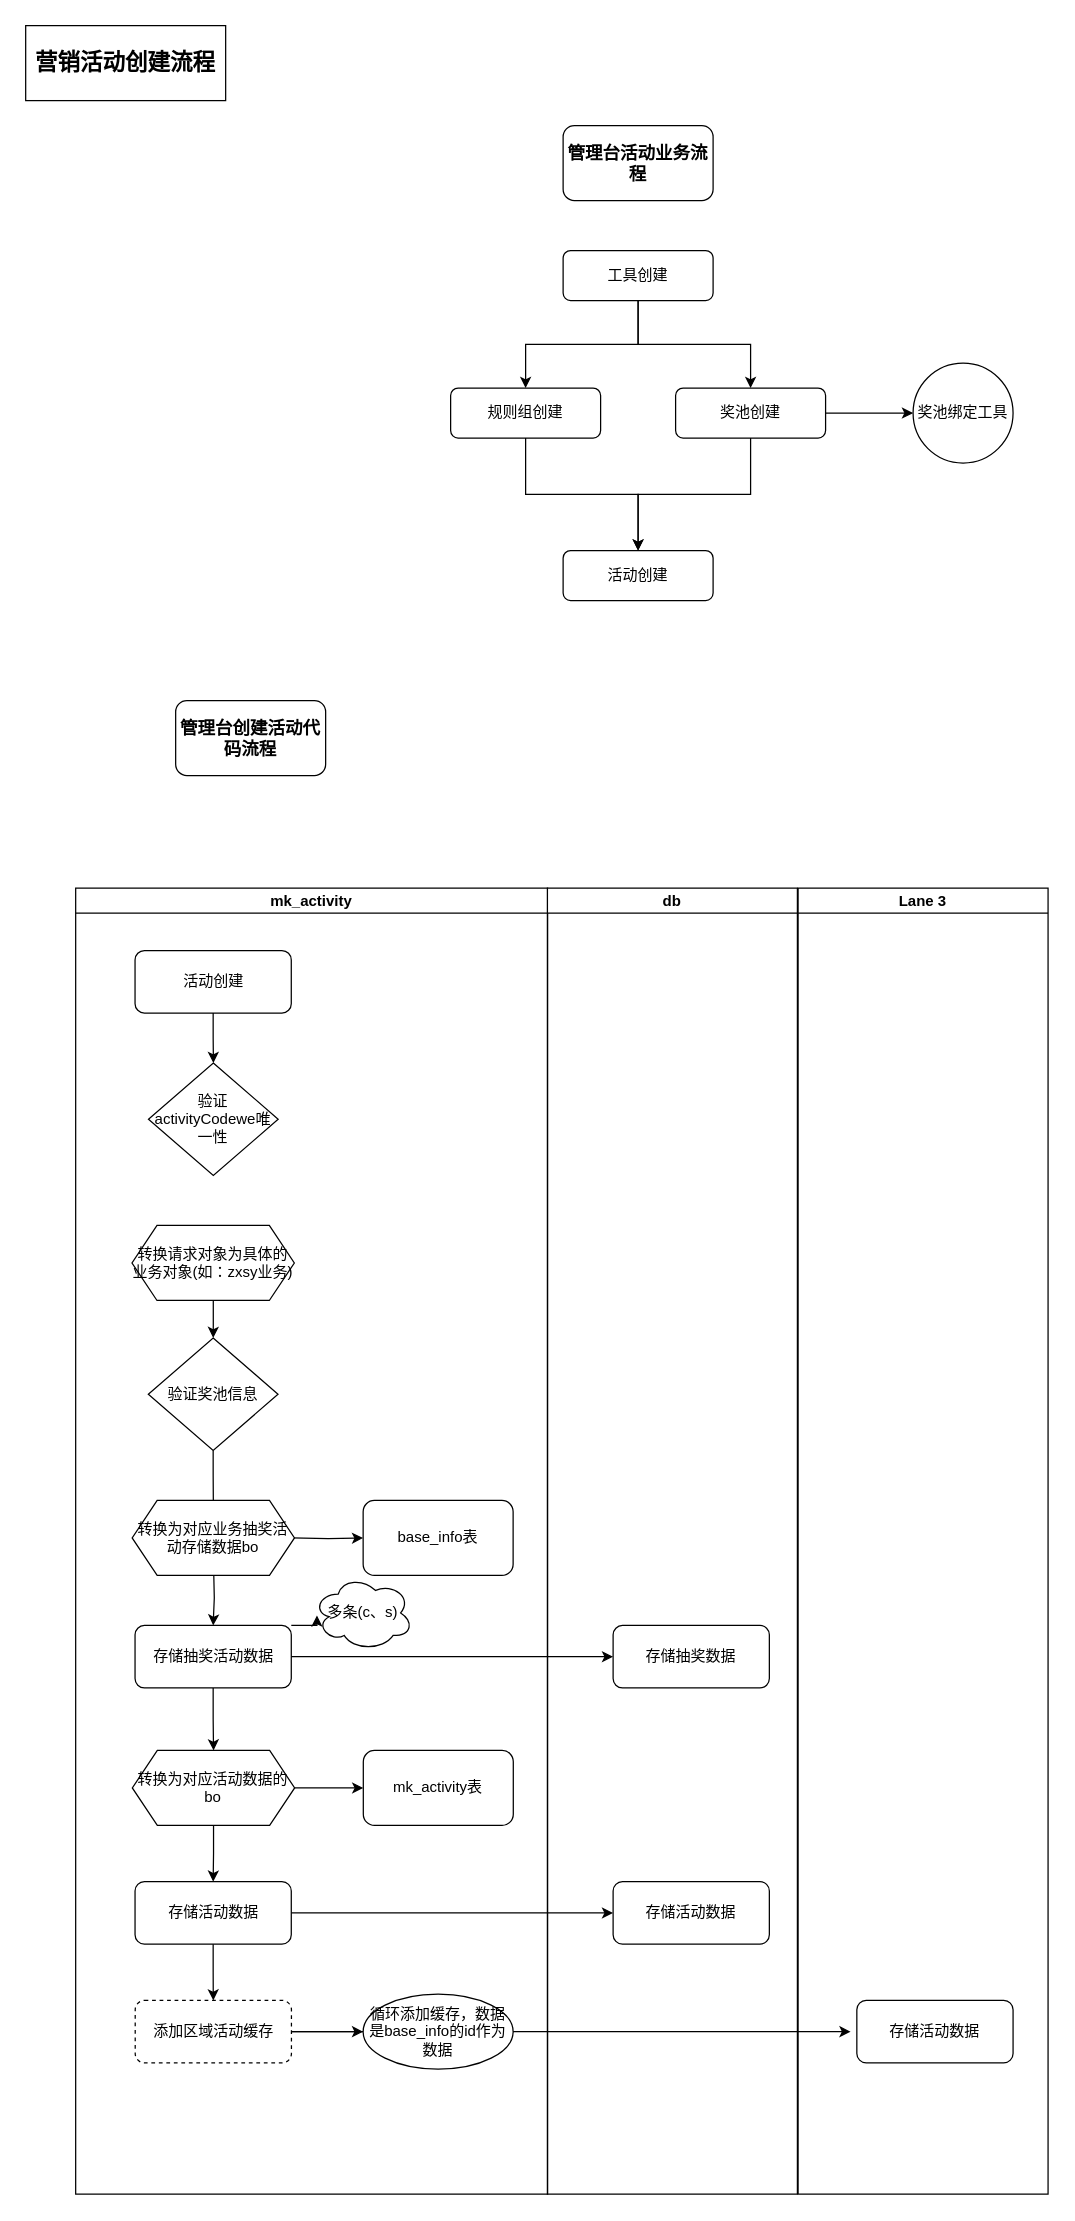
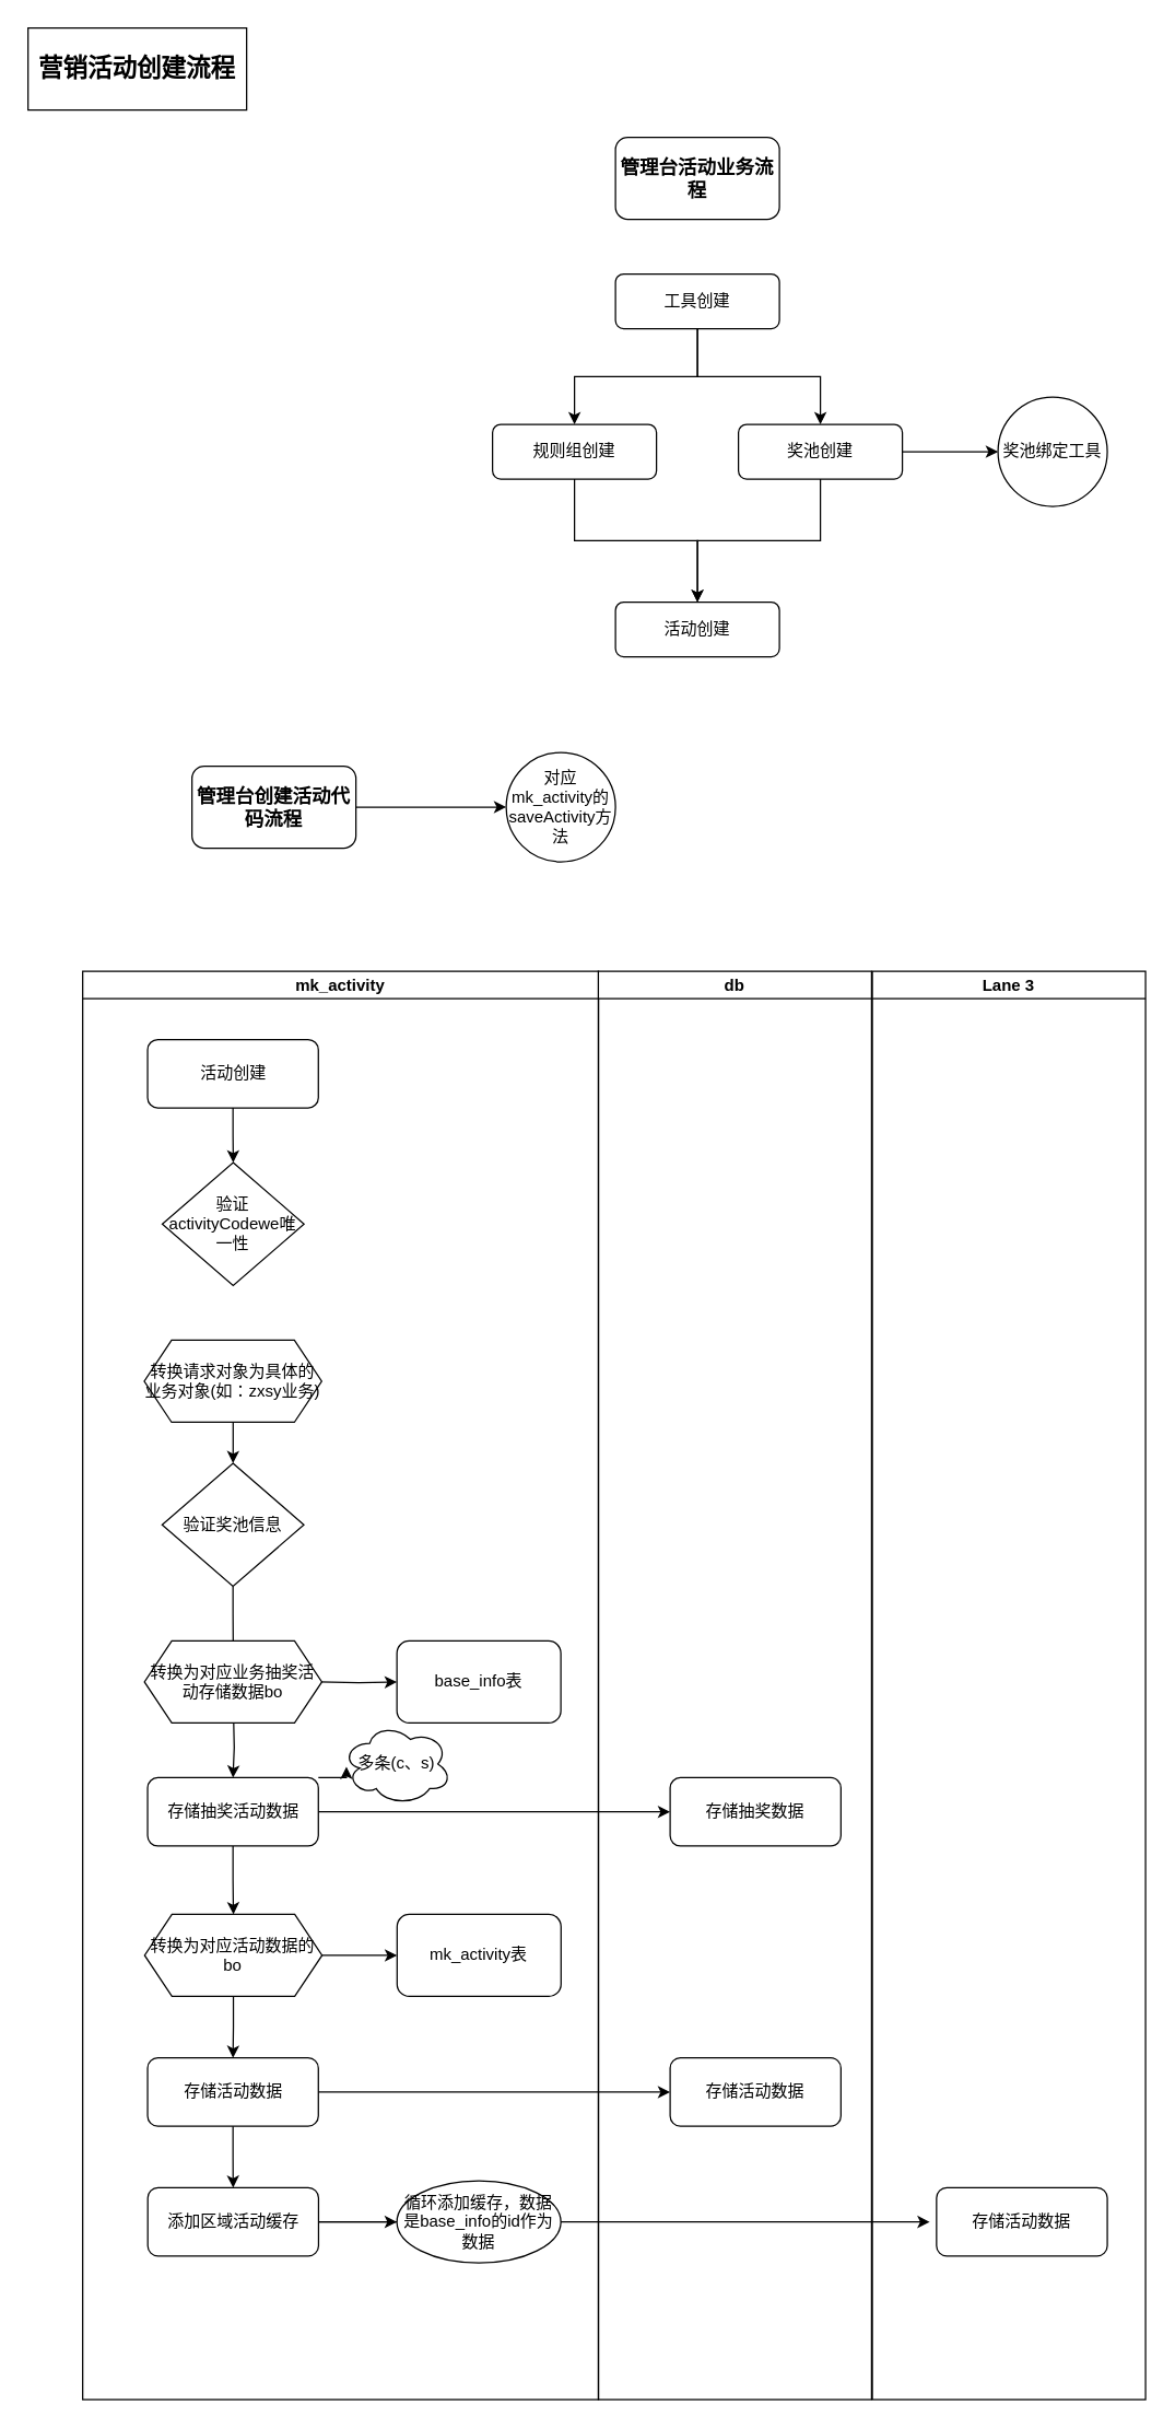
+ <mxCell id="15" style="edgeStyle=orthogonalEdgeStyle;rounded=0;orthogonalLoop=1;jettySize=auto;html=1;exitX=1;exitY=0.5;exitDx=0;exitDy=0;" edge="1" parent="1" source="16" target="17"><mxGeometry relative="1" as="geometry" /></mxCell>
+ <mxCell id="17" value="对应mk_activity的saveActivity方法" style="ellipse;whiteSpace=wrap;html=1;aspect=fixed;" vertex="1" parent="1"><mxGeometry x="370" y="550" width="80" height="80" as="geometry" /></mxCell>
- <mxCell id="34" value="添加区域活动缓存" style="rounded=1;whiteSpace=wrap;html=1;fontSize=12;glass=0;strokeWidth=1;shadow=0;dashed=1;" vertex="1" parent="18"><mxGeometry x="47.63" y="890" width="125" height="50" as="geometry" /></mxCell>
+ <mxCell id="34" value="添加区域活动缓存" style="rounded=1;whiteSpace=wrap;html=1;fontSize=12;glass=0;strokeWidth=1;shadow=0;" vertex="1" parent="18"><mxGeometry x="47.63" y="890" width="125" height="50" as="geometry" /></mxCell>
